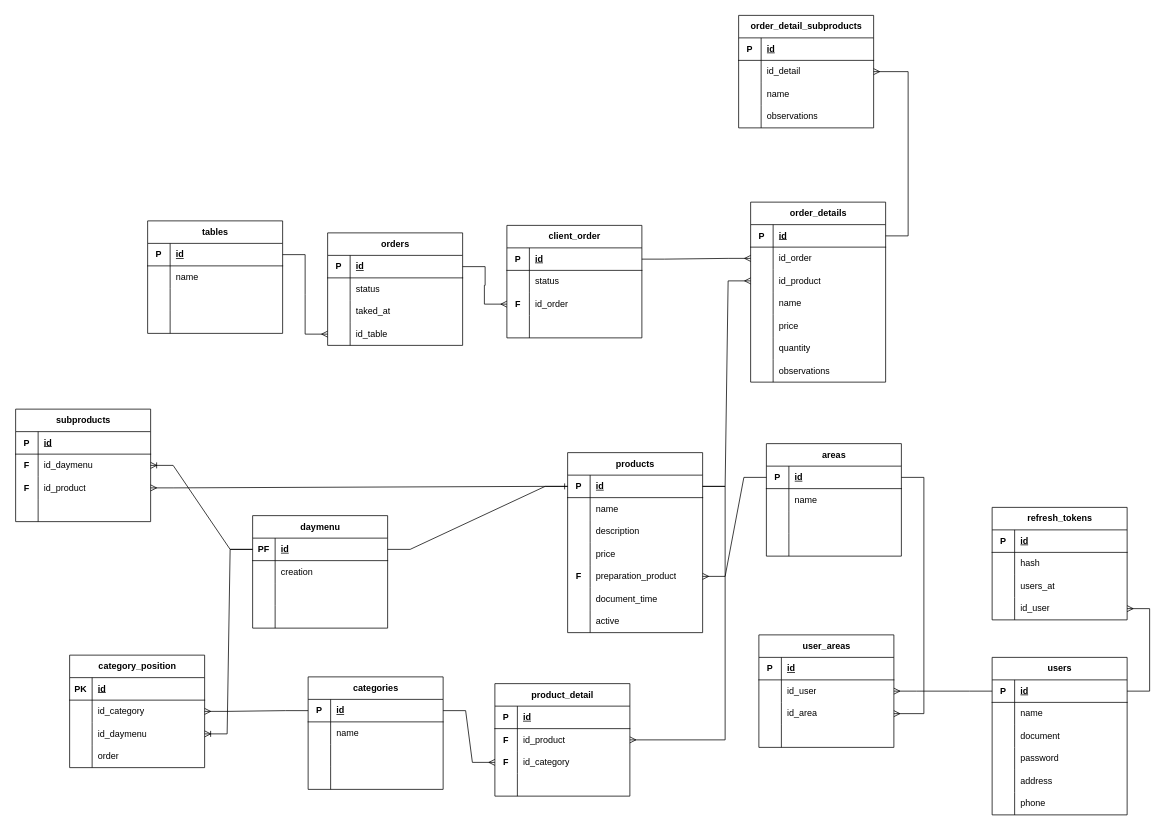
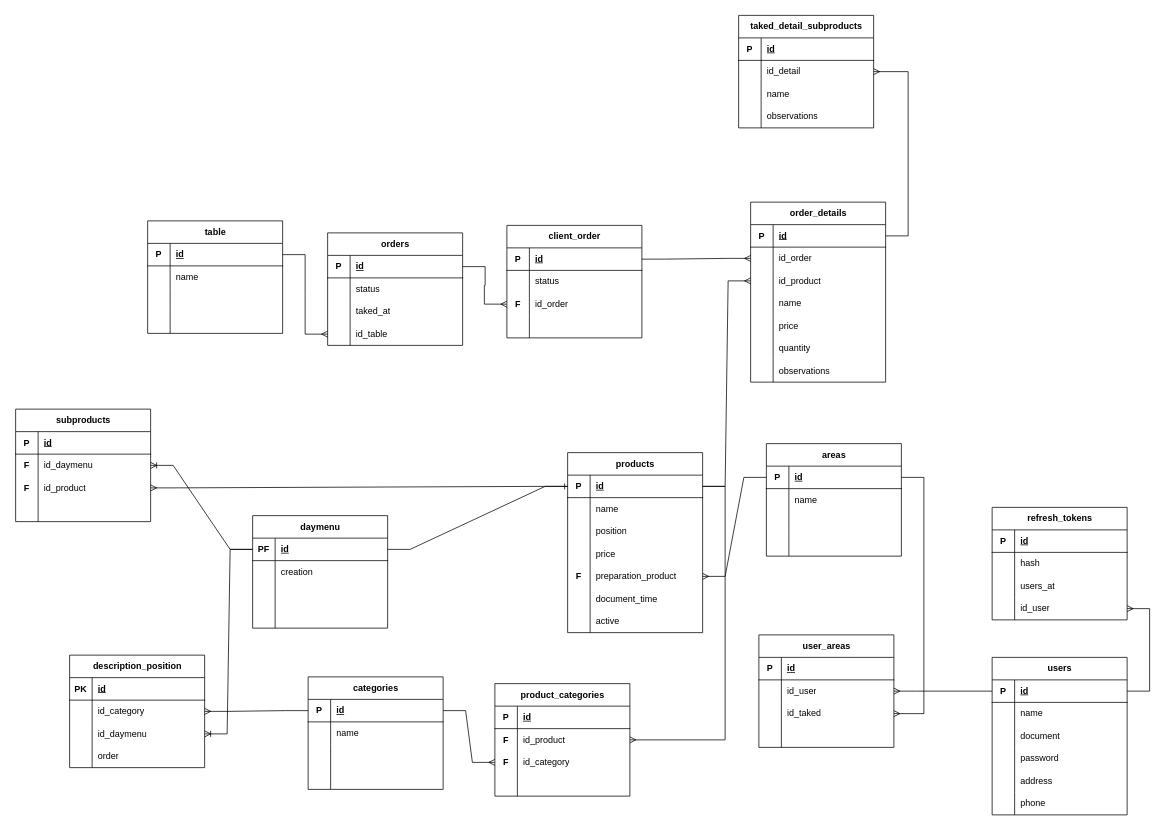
- <mxCell id="182" value="order_detail_subproducts" style="shape=table;startSize=30;container=1;collapsible=1;childLayout=tableLayout;fixedRows=1;rowLines=0;fontStyle=1;align=center;resizeLast=1;html=1;" vertex="1" parent="1"><mxGeometry x="984" y="20" width="180" height="150" as="geometry" /></mxCell>
+ <mxCell id="182" value="taked_detail_subproducts" style="shape=table;startSize=30;container=1;collapsible=1;childLayout=tableLayout;fixedRows=1;rowLines=0;fontStyle=1;align=center;resizeLast=1;html=1;" vertex="1" parent="1"><mxGeometry x="984" y="20" width="180" height="150" as="geometry" /></mxCell>
- <mxCell id="121" value="tables" style="shape=table;startSize=30;container=1;collapsible=1;childLayout=tableLayout;fixedRows=1;rowLines=0;fontStyle=1;align=center;resizeLast=1;html=1;" vertex="1" parent="1"><mxGeometry x="196" y="294" width="180" height="150" as="geometry" /></mxCell>
+ <mxCell id="121" value="table" style="shape=table;startSize=30;container=1;collapsible=1;childLayout=tableLayout;fixedRows=1;rowLines=0;fontStyle=1;align=center;resizeLast=1;html=1;" vertex="1" parent="1"><mxGeometry x="196" y="294" width="180" height="150" as="geometry" /></mxCell>
- <mxCell id="56" value="description" style="shape=partialRectangle;connectable=0;fillColor=none;top=0;left=0;bottom=0;right=0;align=left;spacingLeft=6;overflow=hidden;whiteSpace=wrap;html=1;" vertex="1" parent="54"><mxGeometry x="30" width="150" height="30" as="geometry"><mxRectangle width="150" height="30" as="alternateBounds" /></mxGeometry></mxCell>
+ <mxCell id="56" value="position" style="shape=partialRectangle;connectable=0;fillColor=none;top=0;left=0;bottom=0;right=0;align=left;spacingLeft=6;overflow=hidden;whiteSpace=wrap;html=1;" vertex="1" parent="54"><mxGeometry x="30" width="150" height="30" as="geometry"><mxRectangle width="150" height="30" as="alternateBounds" /></mxGeometry></mxCell>
- <mxCell id="208" value="category_position" style="shape=table;startSize=30;container=1;collapsible=1;childLayout=tableLayout;fixedRows=1;rowLines=0;fontStyle=1;align=center;resizeLast=1;html=1;" vertex="1" parent="1"><mxGeometry x="92" y="873" width="180" height="150" as="geometry" /></mxCell>
+ <mxCell id="208" value="description_position" style="shape=table;startSize=30;container=1;collapsible=1;childLayout=tableLayout;fixedRows=1;rowLines=0;fontStyle=1;align=center;resizeLast=1;html=1;" vertex="1" parent="1"><mxGeometry x="92" y="873" width="180" height="150" as="geometry" /></mxCell>
- <mxCell id="108" value="product_detail" style="shape=table;startSize=30;container=1;collapsible=1;childLayout=tableLayout;fixedRows=1;rowLines=0;fontStyle=1;align=center;resizeLast=1;html=1;" vertex="1" parent="1"><mxGeometry x="659" y="911" width="180" height="150" as="geometry" /></mxCell>
+ <mxCell id="108" value="product_categories" style="shape=table;startSize=30;container=1;collapsible=1;childLayout=tableLayout;fixedRows=1;rowLines=0;fontStyle=1;align=center;resizeLast=1;html=1;" vertex="1" parent="1"><mxGeometry x="659" y="911" width="180" height="150" as="geometry" /></mxCell>
- <mxCell id="43" value="id_area" style="shape=partialRectangle;connectable=0;fillColor=none;top=0;left=0;bottom=0;right=0;align=left;spacingLeft=6;overflow=hidden;whiteSpace=wrap;html=1;" vertex="1" parent="41"><mxGeometry x="30" width="150" height="30" as="geometry"><mxRectangle width="150" height="30" as="alternateBounds" /></mxGeometry></mxCell>
+ <mxCell id="43" value="id_taked" style="shape=partialRectangle;connectable=0;fillColor=none;top=0;left=0;bottom=0;right=0;align=left;spacingLeft=6;overflow=hidden;whiteSpace=wrap;html=1;" vertex="1" parent="41"><mxGeometry x="30" width="150" height="30" as="geometry"><mxRectangle width="150" height="30" as="alternateBounds" /></mxGeometry></mxCell>
